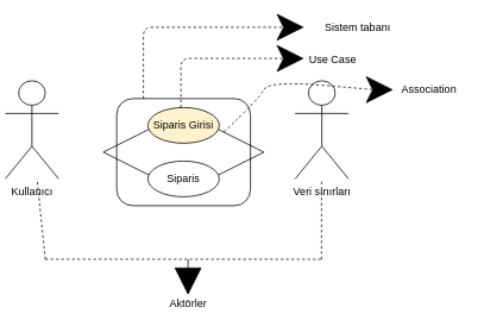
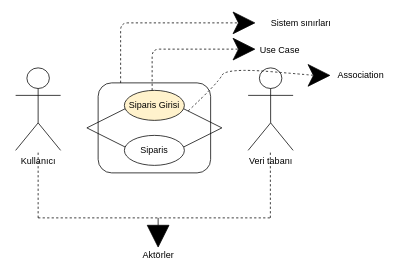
- <mxCell id="18" value="Sistem tabanı" style="text;html=1;align=center;verticalAlign=middle;resizable=0;points=[];autosize=1;strokeColor=none;fillColor=none;" vertex="1" parent="1"><mxGeometry x="350" y="20" width="100" height="20" as="geometry" /></mxCell>
+ <mxCell id="18" value="Sistem sınırları" style="text;html=1;align=center;verticalAlign=middle;resizable=0;points=[];autosize=1;strokeColor=none;fillColor=none;" vertex="1" parent="1"><mxGeometry x="350" y="20" width="100" height="20" as="geometry" /></mxCell>
- <mxCell id="5" value="Kullanıcı&lt;br&gt;" style="shape=umlActor;verticalLabelPosition=bottom;verticalAlign=top;html=1;outlineConnect=0;" vertex="1" parent="1"><mxGeometry x="5" y="90" width="60" height="110" as="geometry" /></mxCell>
+ <mxCell id="5" value="Kullanıcı&lt;br&gt;" style="shape=umlActor;verticalLabelPosition=bottom;verticalAlign=top;html=1;outlineConnect=0;" vertex="1" parent="1"><mxGeometry x="20" y="90" width="60" height="110" as="geometry" /></mxCell>
- <mxCell id="6" value="Veri sınırları" style="shape=umlActor;verticalLabelPosition=bottom;verticalAlign=top;html=1;outlineConnect=0;" vertex="1" parent="1"><mxGeometry x="330" y="90" width="60" height="110" as="geometry" /></mxCell>
+ <mxCell id="6" value="Veri tabanı" style="shape=umlActor;verticalLabelPosition=bottom;verticalAlign=top;html=1;outlineConnect=0;" vertex="1" parent="1"><mxGeometry x="330" y="90" width="60" height="110" as="geometry" /></mxCell>
